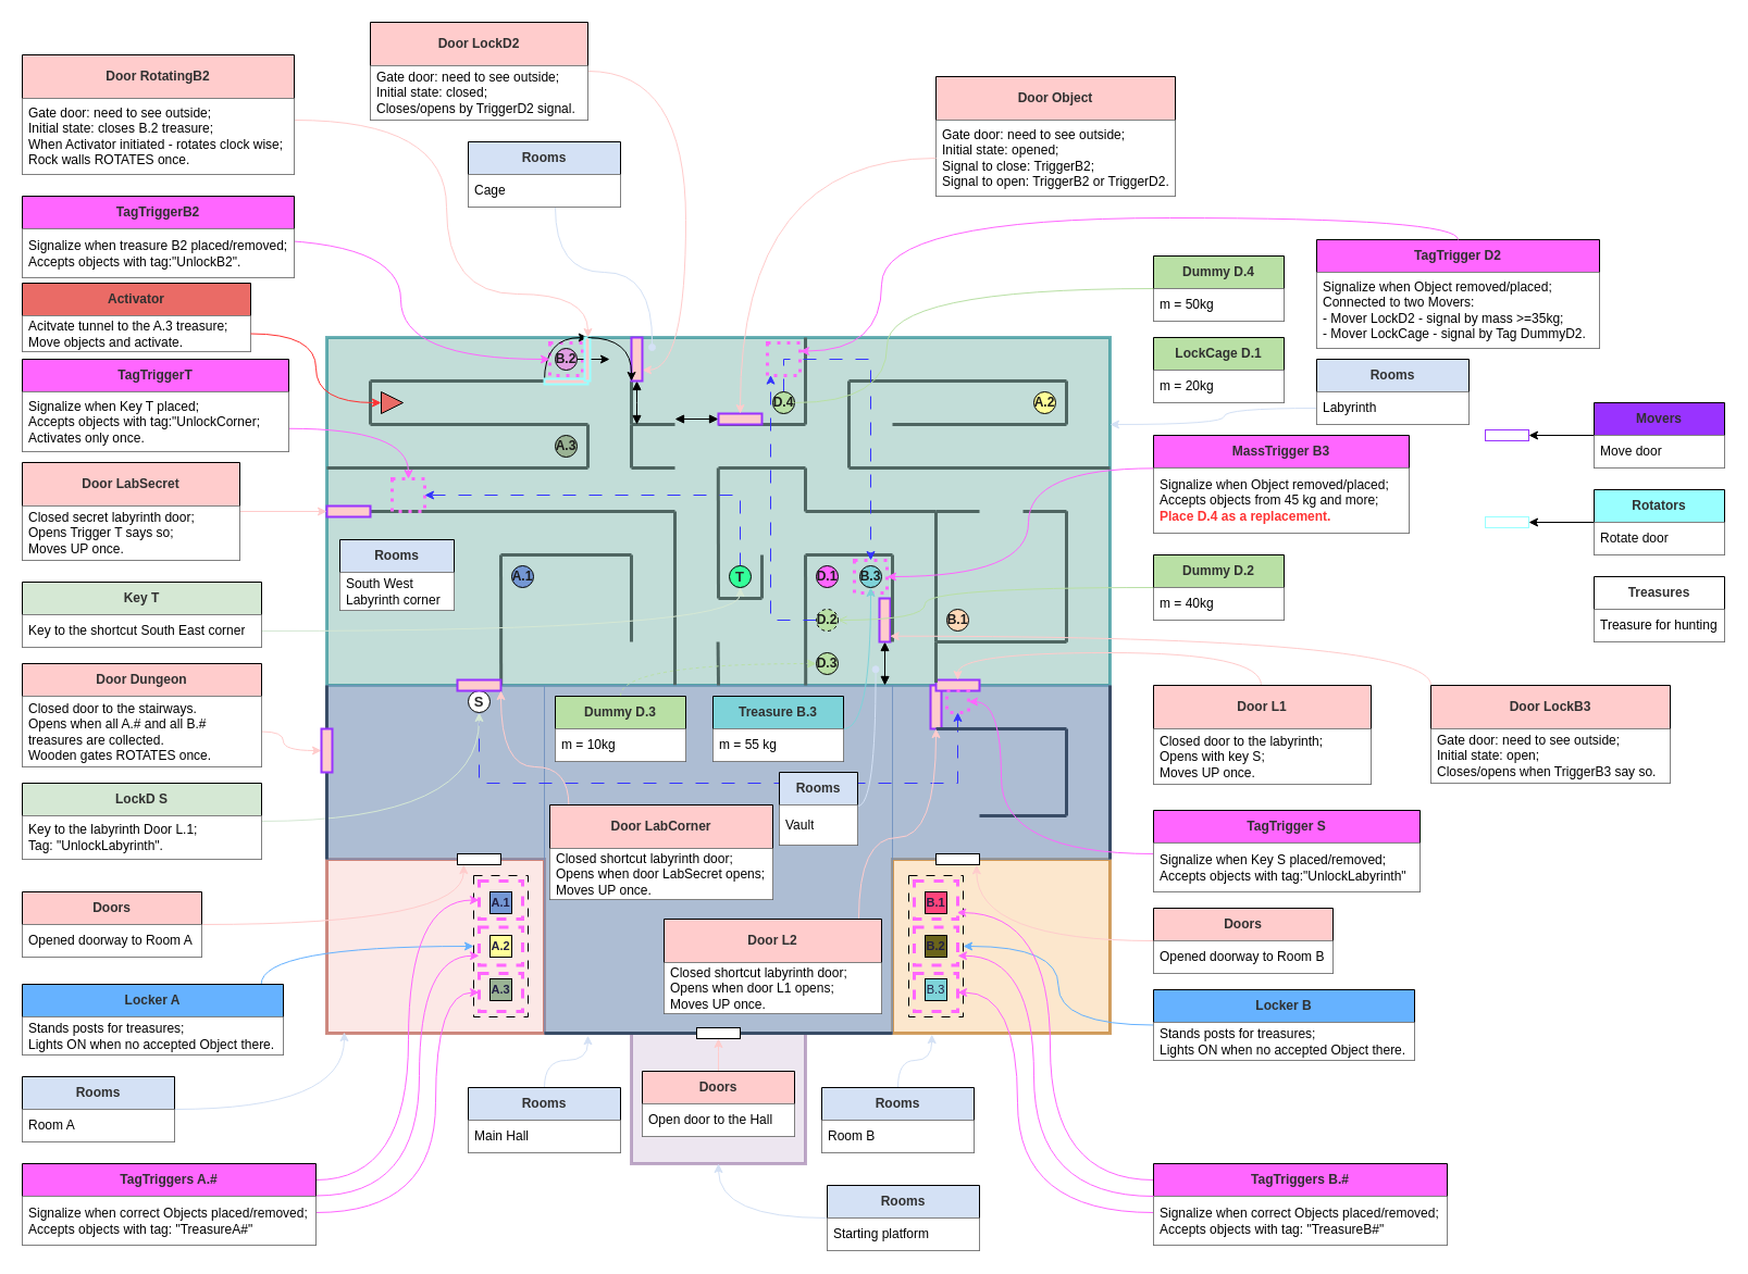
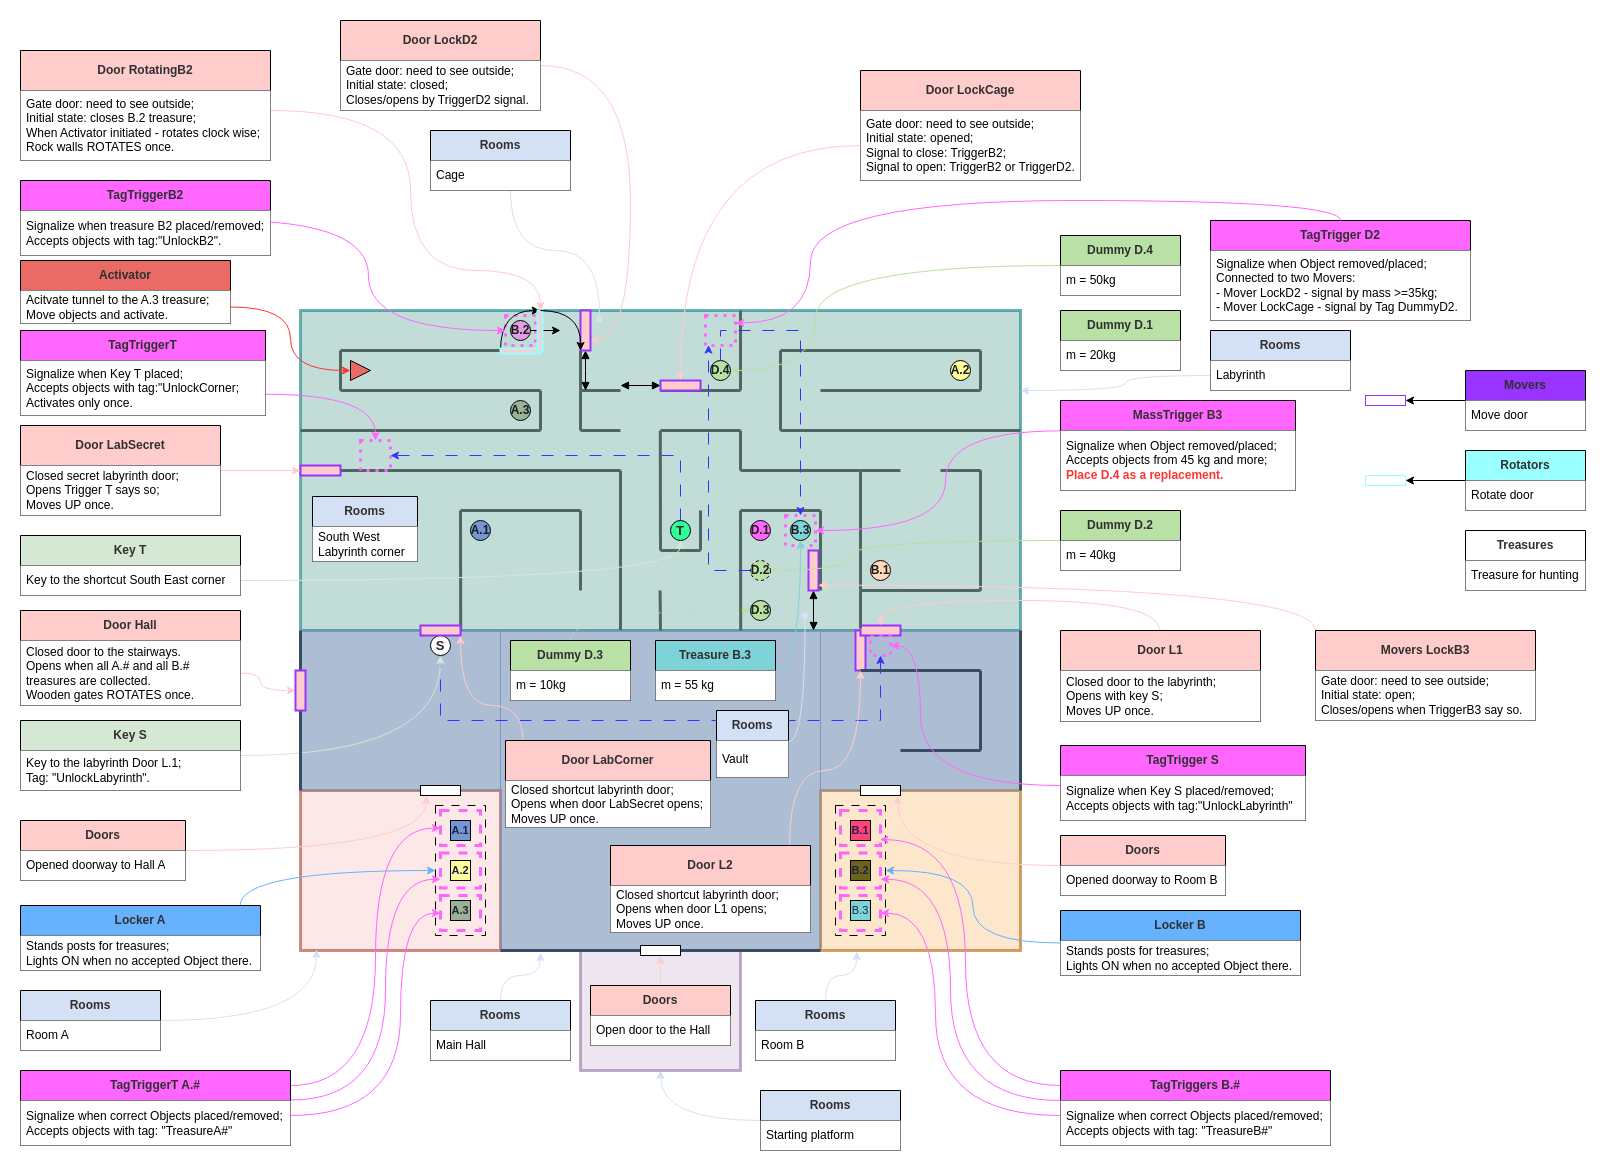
- <mxCell id="226" value="Door Object" style="swimlane;fontStyle=1;childLayout=stackLayout;horizontal=1;startSize=40;horizontalStack=0;resizeParent=1;resizeParentMax=0;resizeLast=0;collapsible=1;marginBottom=0;whiteSpace=wrap;html=1;fillColor=#FFCCCC;fontColor=#303030;" parent="1" vertex="1"><mxGeometry x="860" y="70" width="220" height="110" as="geometry" /></mxCell>
+ <mxCell id="226" value="Door LockCage" style="swimlane;fontStyle=1;childLayout=stackLayout;horizontal=1;startSize=40;horizontalStack=0;resizeParent=1;resizeParentMax=0;resizeLast=0;collapsible=1;marginBottom=0;whiteSpace=wrap;html=1;fillColor=#FFCCCC;fontColor=#303030;" parent="1" vertex="1"><mxGeometry x="860" y="70" width="220" height="110" as="geometry" /></mxCell>
- <mxCell id="133" value="LockCage D.1" style="swimlane;fontStyle=1;childLayout=stackLayout;horizontal=1;startSize=30;horizontalStack=0;resizeParent=1;resizeParentMax=0;resizeLast=0;collapsible=1;marginBottom=0;whiteSpace=wrap;html=1;fillColor=#B9E0A5;fontColor=#303030;" parent="1" vertex="1"><mxGeometry x="1060" y="310" width="120" height="60" as="geometry" /></mxCell>
+ <mxCell id="133" value="Dummy D.1" style="swimlane;fontStyle=1;childLayout=stackLayout;horizontal=1;startSize=30;horizontalStack=0;resizeParent=1;resizeParentMax=0;resizeLast=0;collapsible=1;marginBottom=0;whiteSpace=wrap;html=1;fillColor=#B9E0A5;fontColor=#303030;" parent="1" vertex="1"><mxGeometry x="1060" y="310" width="120" height="60" as="geometry" /></mxCell>
- <mxCell id="148" style="edgeStyle=orthogonalEdgeStyle;rounded=0;orthogonalLoop=1;jettySize=auto;html=1;curved=1;strokeColor=#B9E0A5;endArrow=none;" parent="1" source="149" target="147" edge="1"><mxGeometry relative="1" as="geometry"><Array as="points"><mxPoint x="815" y="265" /><mxPoint x="815" y="370" /></Array></mxGeometry></mxCell>
+ <mxCell id="148" style="edgeStyle=orthogonalEdgeStyle;rounded=0;orthogonalLoop=1;jettySize=auto;html=1;curved=1;strokeColor=#B9E0A5;" parent="1" source="149" target="147" edge="1"><mxGeometry relative="1" as="geometry"><Array as="points"><mxPoint x="815" y="265" /><mxPoint x="815" y="370" /></Array></mxGeometry></mxCell>
- <mxCell id="59" value="Door Dungeon" style="swimlane;fontStyle=1;childLayout=stackLayout;horizontal=1;startSize=30;horizontalStack=0;resizeParent=1;resizeParentMax=0;resizeLast=0;collapsible=1;marginBottom=0;whiteSpace=wrap;html=1;fillColor=#FFCCCC;fontColor=#303030;" parent="1" vertex="1"><mxGeometry x="20" y="610" width="220" height="95" as="geometry" /></mxCell>
+ <mxCell id="59" value="Door Hall" style="swimlane;fontStyle=1;childLayout=stackLayout;horizontal=1;startSize=30;horizontalStack=0;resizeParent=1;resizeParentMax=0;resizeLast=0;collapsible=1;marginBottom=0;whiteSpace=wrap;html=1;fillColor=#FFCCCC;fontColor=#303030;" parent="1" vertex="1"><mxGeometry x="20" y="610" width="220" height="95" as="geometry" /></mxCell>
- <mxCell id="137" value="Door LockB3" style="swimlane;fontStyle=1;childLayout=stackLayout;horizontal=1;startSize=40;horizontalStack=0;resizeParent=1;resizeParentMax=0;resizeLast=0;collapsible=1;marginBottom=0;whiteSpace=wrap;html=1;fillColor=#FFCCCC;fontColor=#303030;" parent="1" vertex="1"><mxGeometry x="1315" y="630" width="220" height="90" as="geometry" /></mxCell>
+ <mxCell id="137" value="Movers LockB3" style="swimlane;fontStyle=1;childLayout=stackLayout;horizontal=1;startSize=40;horizontalStack=0;resizeParent=1;resizeParentMax=0;resizeLast=0;collapsible=1;marginBottom=0;whiteSpace=wrap;html=1;fillColor=#FFCCCC;fontColor=#303030;" parent="1" vertex="1"><mxGeometry x="1315" y="630" width="220" height="90" as="geometry" /></mxCell>
- <mxCell id="25" value="LockD S" style="swimlane;fontStyle=1;childLayout=stackLayout;horizontal=1;startSize=30;horizontalStack=0;resizeParent=1;resizeParentMax=0;resizeLast=0;collapsible=1;marginBottom=0;whiteSpace=wrap;html=1;fillColor=#D5E8D4;fontColor=#303030;" parent="1" vertex="1"><mxGeometry x="20" y="720" width="220" height="70" as="geometry" /></mxCell>
+ <mxCell id="25" value="Key S" style="swimlane;fontStyle=1;childLayout=stackLayout;horizontal=1;startSize=30;horizontalStack=0;resizeParent=1;resizeParentMax=0;resizeLast=0;collapsible=1;marginBottom=0;whiteSpace=wrap;html=1;fillColor=#D5E8D4;fontColor=#303030;" parent="1" vertex="1"><mxGeometry x="20" y="720" width="220" height="70" as="geometry" /></mxCell>
- <mxCell id="43" value="Opened doorway to Room A" style="text;strokeColor=none;fillColor=default;align=left;verticalAlign=middle;spacingLeft=4;spacingRight=4;overflow=hidden;points=[[0,0.5],[1,0.5]];portConstraint=eastwest;rotatable=0;whiteSpace=wrap;html=1;" parent="42" vertex="1"><mxGeometry y="30" width="165" height="30" as="geometry" /></mxCell>
+ <mxCell id="43" value="Opened doorway to Hall A" style="text;strokeColor=none;fillColor=default;align=left;verticalAlign=middle;spacingLeft=4;spacingRight=4;overflow=hidden;points=[[0,0.5],[1,0.5]];portConstraint=eastwest;rotatable=0;whiteSpace=wrap;html=1;" parent="42" vertex="1"><mxGeometry y="30" width="165" height="30" as="geometry" /></mxCell>
- <mxCell id="200" value="TagTriggers A.#" style="swimlane;fontStyle=1;childLayout=stackLayout;horizontal=1;startSize=30;horizontalStack=0;resizeParent=1;resizeParentMax=0;resizeLast=0;collapsible=1;marginBottom=0;whiteSpace=wrap;html=1;fillColor=#FF66FF;fontColor=#303030;" parent="1" vertex="1"><mxGeometry x="20" y="1070" width="270" height="75" as="geometry" /></mxCell>
+ <mxCell id="200" value="TagTriggerT A.#" style="swimlane;fontStyle=1;childLayout=stackLayout;horizontal=1;startSize=30;horizontalStack=0;resizeParent=1;resizeParentMax=0;resizeLast=0;collapsible=1;marginBottom=0;whiteSpace=wrap;html=1;fillColor=#FF66FF;fontColor=#303030;" parent="1" vertex="1"><mxGeometry x="20" y="1070" width="270" height="75" as="geometry" /></mxCell>
